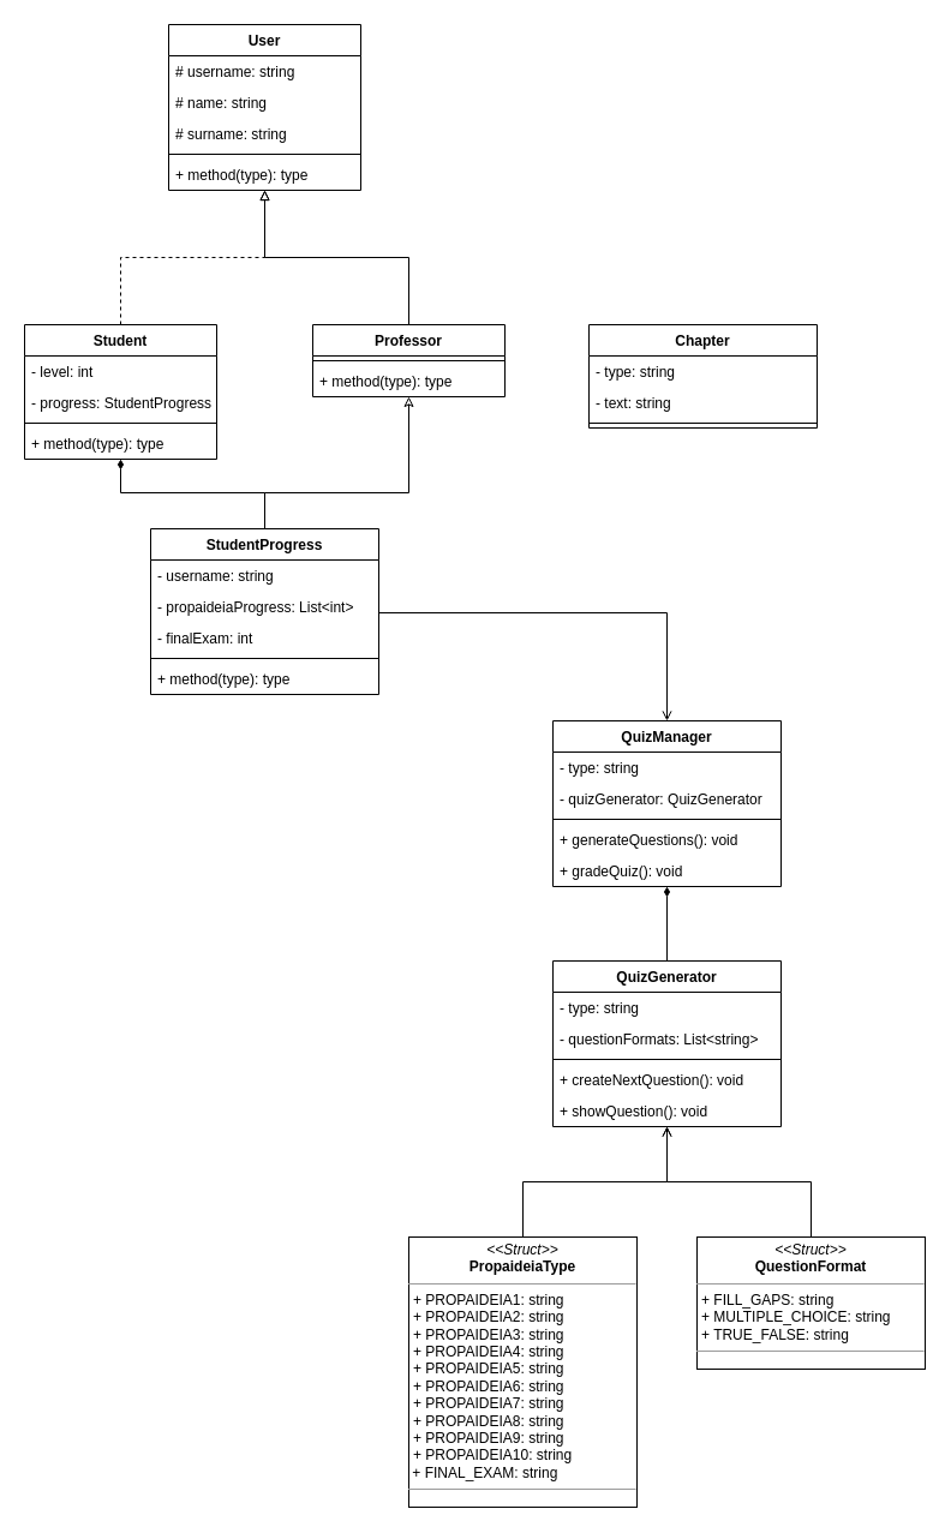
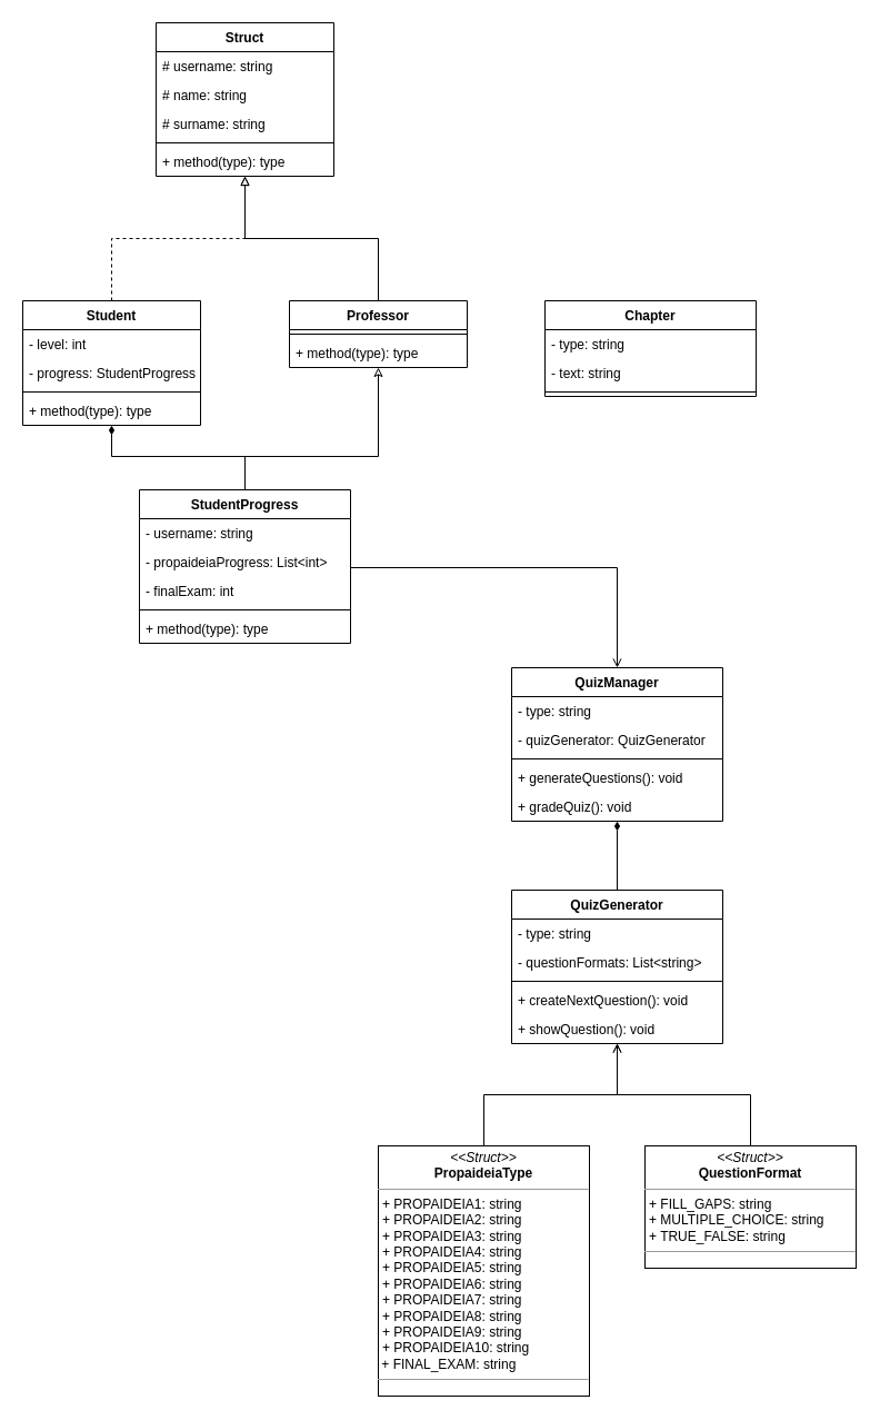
- <mxCell id="15" value="User" style="swimlane;fontStyle=1;align=center;verticalAlign=top;childLayout=stackLayout;horizontal=1;startSize=26;horizontalStack=0;resizeParent=1;resizeParentMax=0;resizeLast=0;collapsible=1;marginBottom=0;" parent="1" vertex="1"><mxGeometry x="140" y="20" width="160" height="138" as="geometry" /></mxCell>
+ <mxCell id="15" value="Struct" style="swimlane;fontStyle=1;align=center;verticalAlign=top;childLayout=stackLayout;horizontal=1;startSize=26;horizontalStack=0;resizeParent=1;resizeParentMax=0;resizeLast=0;collapsible=1;marginBottom=0;" parent="1" vertex="1"><mxGeometry x="140" y="20" width="160" height="138" as="geometry" /></mxCell>
